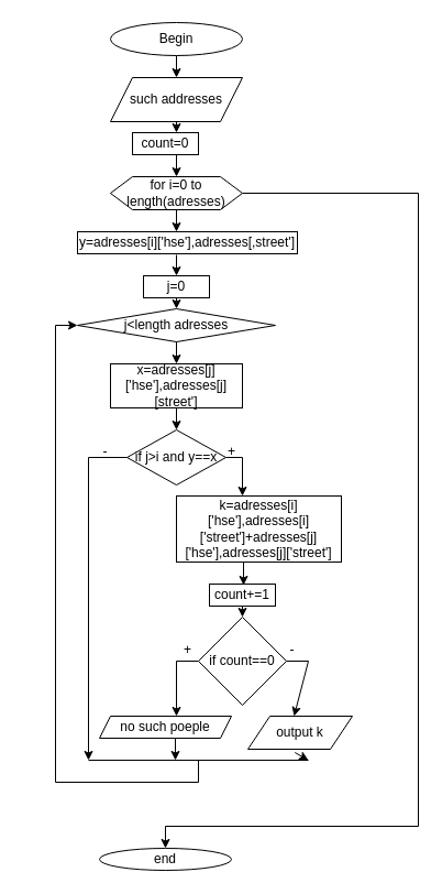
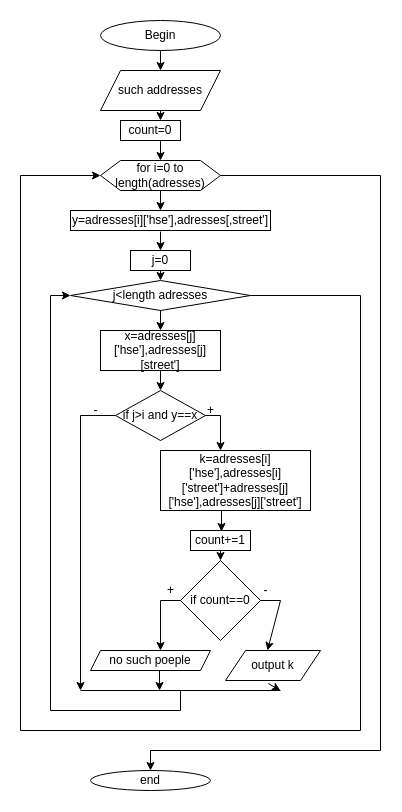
+ <mxCell id="37" value="" style="endArrow=classic;html=1;rounded=0;exitX=1;exitY=0.5;exitDx=0;exitDy=0;entryX=0;entryY=0.5;entryDx=0;entryDy=0;" parent="1" source="14" target="8" edge="1"><mxGeometry width="50" height="50" relative="1" as="geometry"><mxPoint x="290" y="300" as="sourcePoint" /><mxPoint x="20" y="200" as="targetPoint" /><Array as="points"><mxPoint x="360" y="295" /><mxPoint x="360" y="730" /><mxPoint x="20" y="730" /><mxPoint x="20" y="175" /></Array></mxGeometry></mxCell>
